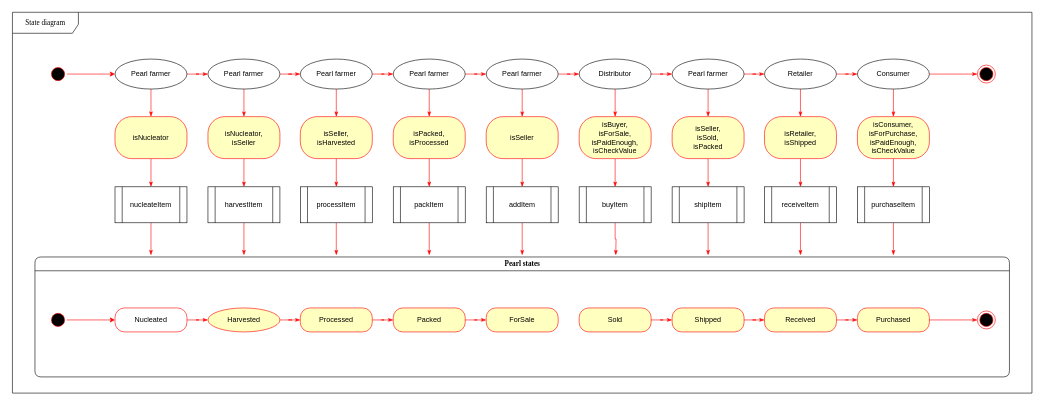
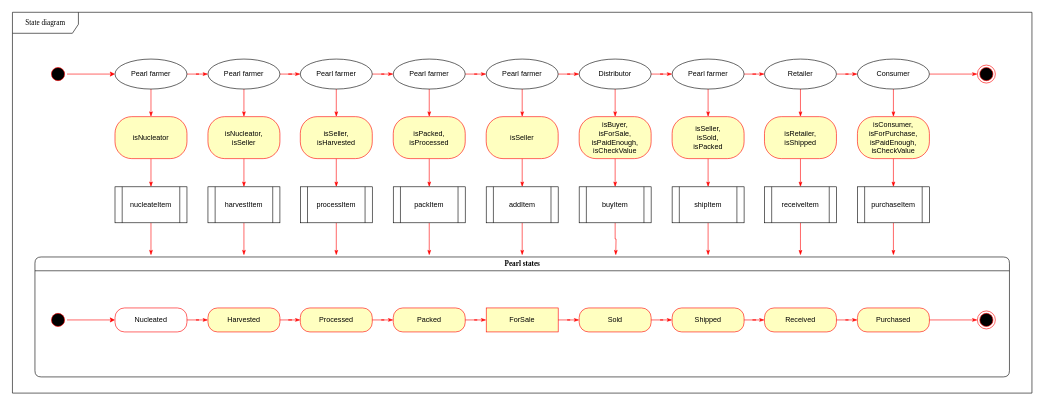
- <mxCell id="8" value="Harvested" style="ellipse;whiteSpace=wrap;html=1;arcSize=40;fontColor=#000000;fillColor=#ffffc0;strokeColor=#ff0000;" parent="5" vertex="1"><mxGeometry x="265" width="120" height="40" as="geometry" /></mxCell>
+ <mxCell id="8" value="Harvested" style="rounded=1;whiteSpace=wrap;html=1;arcSize=40;fontColor=#000000;fillColor=#ffffc0;strokeColor=#ff0000;" parent="5" vertex="1"><mxGeometry x="265" width="120" height="40" as="geometry" /></mxCell>
- <mxCell id="14" value="ForSale" style="rounded=1;whiteSpace=wrap;html=1;arcSize=40;fontColor=#000000;fillColor=#ffffc0;strokeColor=#ff0000;" parent="5" vertex="1"><mxGeometry x="729" width="120" height="40" as="geometry" /></mxCell>
+ <mxCell id="14" value="ForSale" style="whiteSpace=wrap;html=1;arcSize=40;fontColor=#000000;fillColor=#ffffc0;strokeColor=#ff0000;rounded=0;" parent="5" vertex="1"><mxGeometry x="729" width="120" height="40" as="geometry" /></mxCell>
+ <mxCell id="17" value="" style="edgeStyle=orthogonalEdgeStyle;rounded=0;orthogonalLoop=1;jettySize=auto;html=1;endArrow=classicThin;endFill=1;strokeColor=#FF0000;" parent="5" source="14" target="16" edge="1"><mxGeometry relative="1" as="geometry" /></mxCell>
